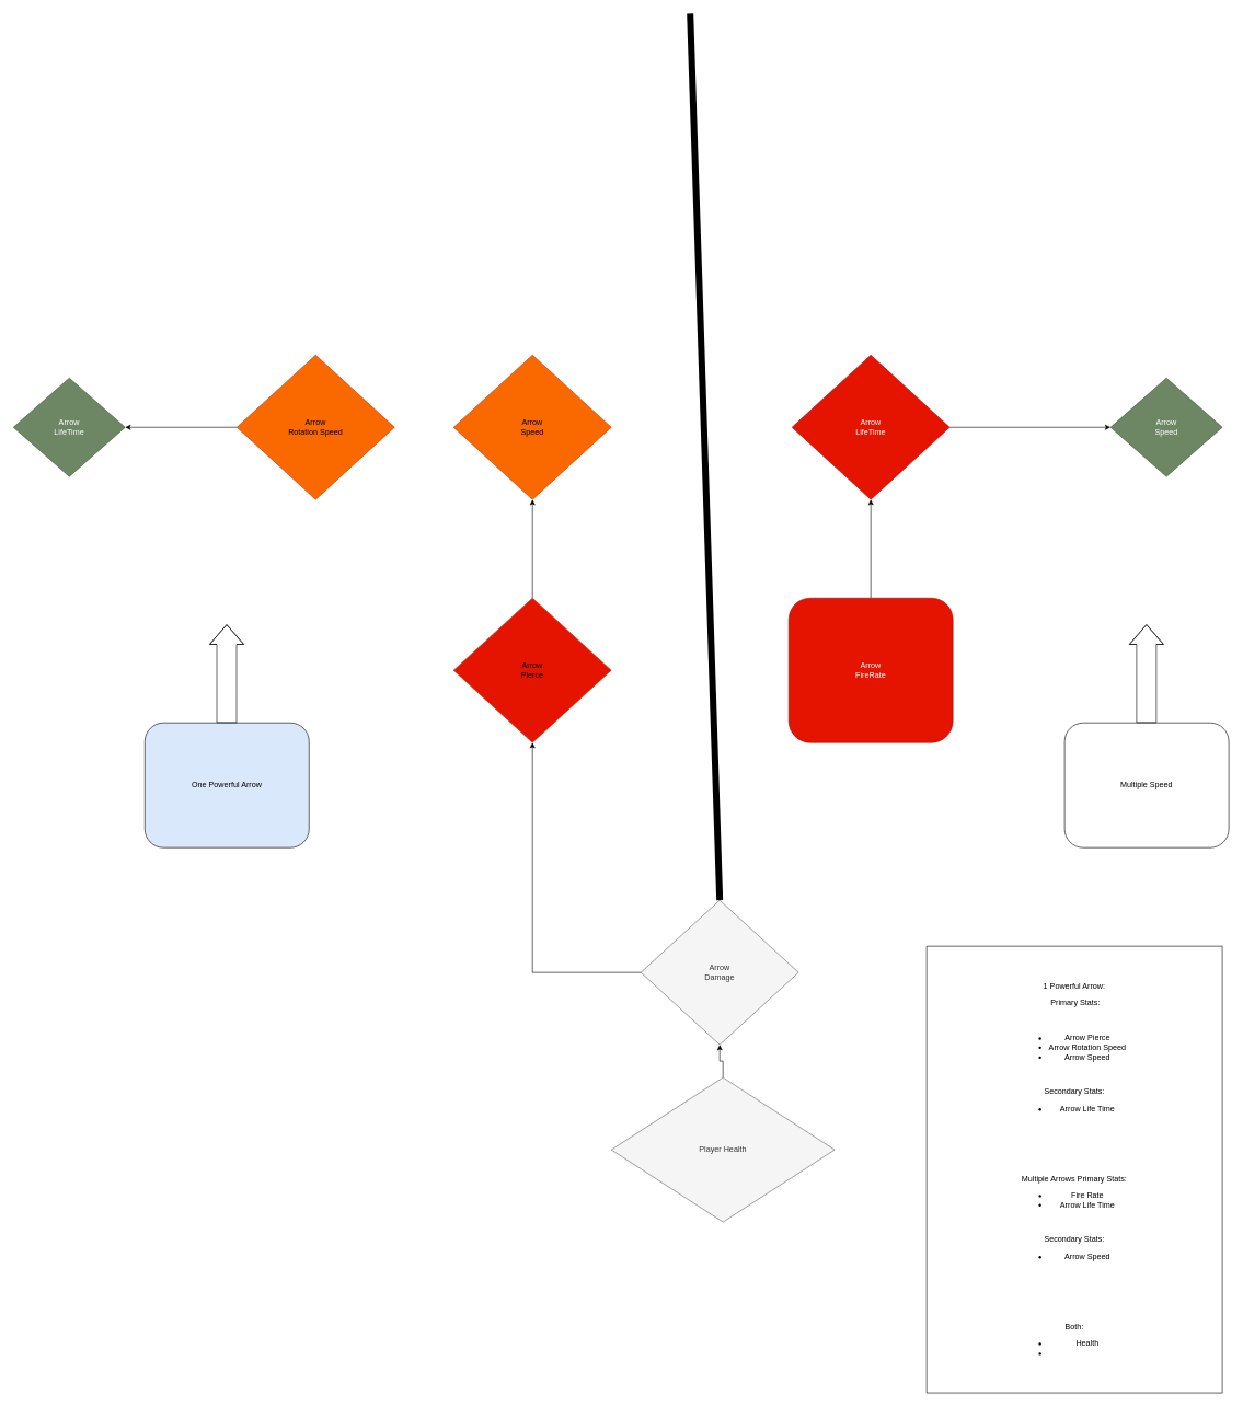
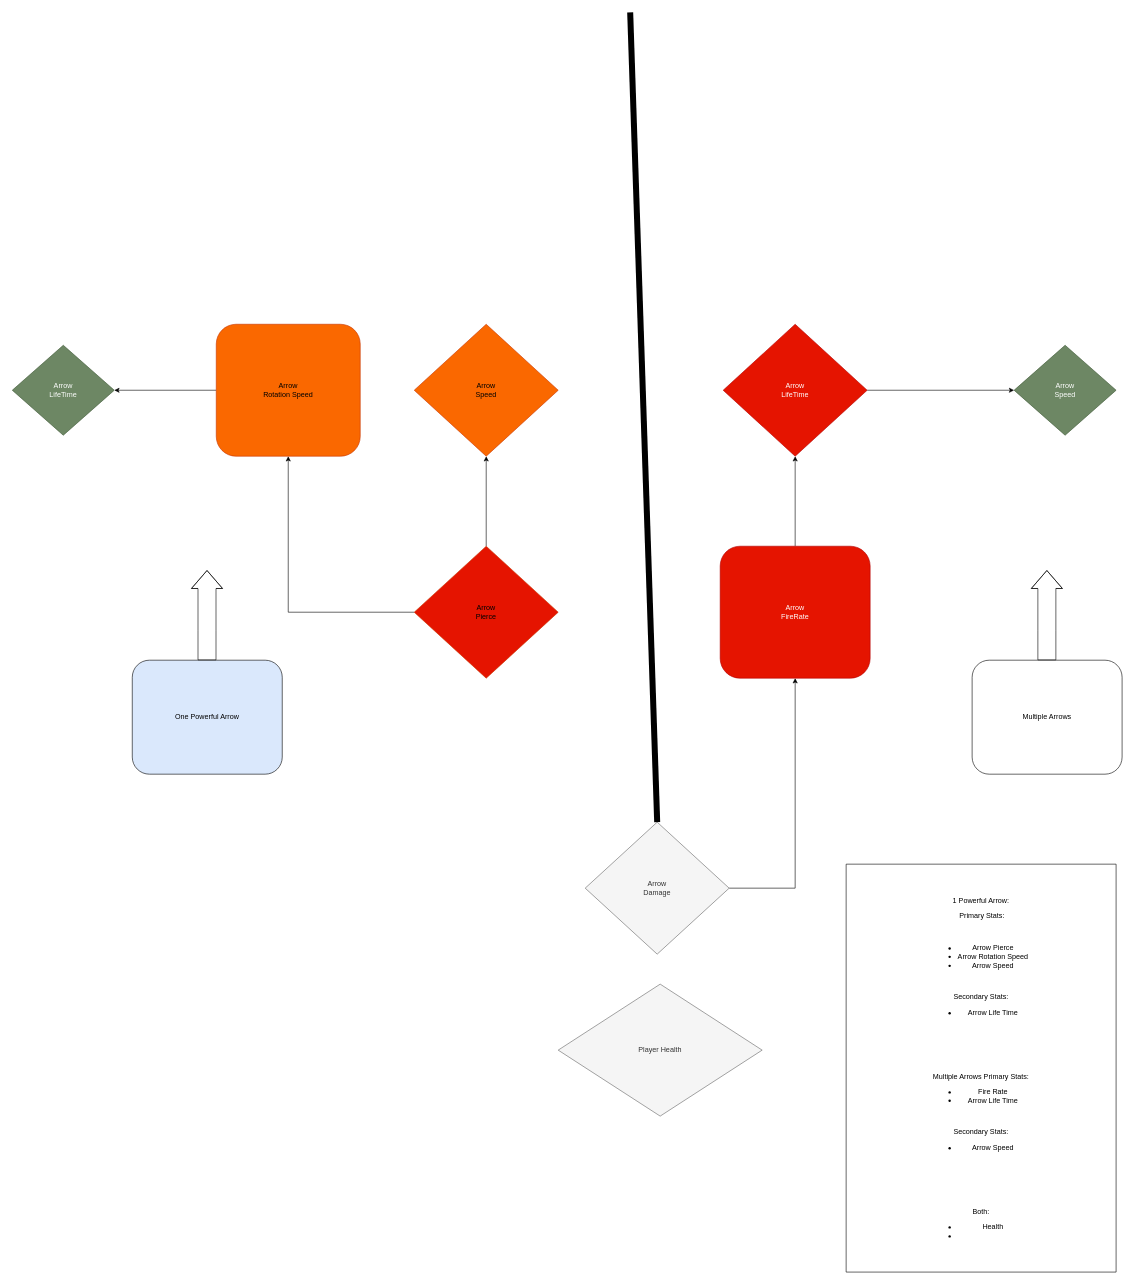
- <mxCell id="6" value="Arrow&lt;br&gt;Rotation Speed" style="rhombus;whiteSpace=wrap;html=1;fillColor=#fa6800;fontColor=#000000;strokeColor=#C73500;" vertex="1" parent="1"><mxGeometry x="360" y="540" width="240" height="220" as="geometry" /></mxCell>
+ <mxCell id="6" value="Arrow&lt;br&gt;Rotation Speed" style="whiteSpace=wrap;html=1;fillColor=#fa6800;fontColor=#000000;strokeColor=#C73500;rounded=1;" vertex="1" parent="1"><mxGeometry x="360" y="540" width="240" height="220" as="geometry" /></mxCell>
+ <mxCell id="13" style="edgeStyle=orthogonalEdgeStyle;rounded=0;orthogonalLoop=1;jettySize=auto;html=1;exitX=0;exitY=0.5;exitDx=0;exitDy=0;" edge="1" parent="1" source="14" target="6"><mxGeometry relative="1" as="geometry" /></mxCell>
+ <mxCell id="10" style="edgeStyle=orthogonalEdgeStyle;rounded=0;orthogonalLoop=1;jettySize=auto;html=1;exitX=1;exitY=0.5;exitDx=0;exitDy=0;" edge="1" parent="1" source="11" target="16"><mxGeometry relative="1" as="geometry" /></mxCell>
- <mxCell id="19" value="Multiple Speed" style="rounded=1;whiteSpace=wrap;html=1;" vertex="1" parent="1"><mxGeometry x="1620" y="1100" width="250" height="190" as="geometry" /></mxCell>
+ <mxCell id="19" value="Multiple Arrows" style="rounded=1;whiteSpace=wrap;html=1;" vertex="1" parent="1"><mxGeometry x="1620" y="1100" width="250" height="190" as="geometry" /></mxCell>
- <mxCell id="9" style="edgeStyle=orthogonalEdgeStyle;rounded=0;orthogonalLoop=1;jettySize=auto;html=1;exitX=0;exitY=0.5;exitDx=0;exitDy=0;entryX=0.5;entryY=1;entryDx=0;entryDy=0;" edge="1" parent="1" source="11" target="14"><mxGeometry relative="1" as="geometry" /></mxCell>
- <mxCell id="7" style="edgeStyle=orthogonalEdgeStyle;rounded=0;orthogonalLoop=1;jettySize=auto;html=1;exitX=0.5;exitY=0;exitDx=0;exitDy=0;" edge="1" parent="1" source="8" target="11"><mxGeometry relative="1" as="geometry" /></mxCell>
